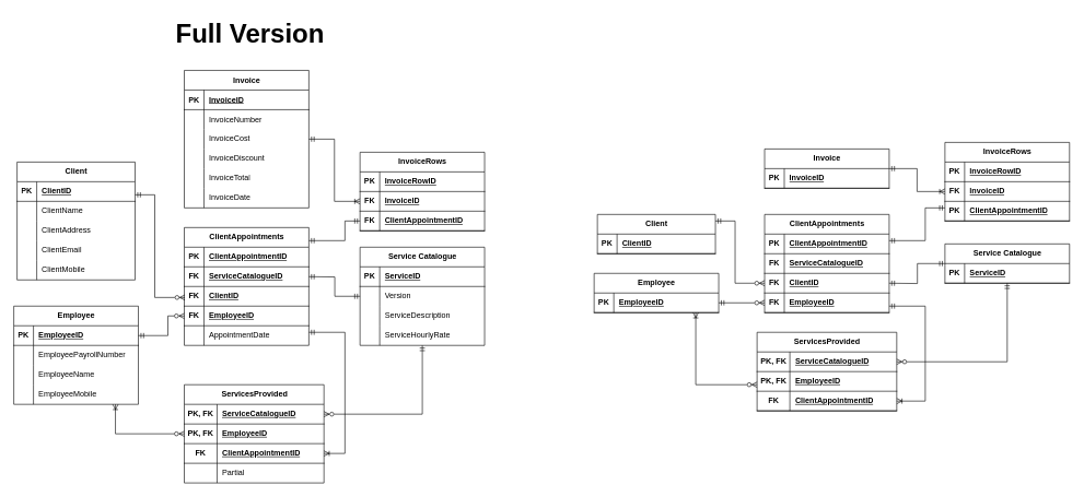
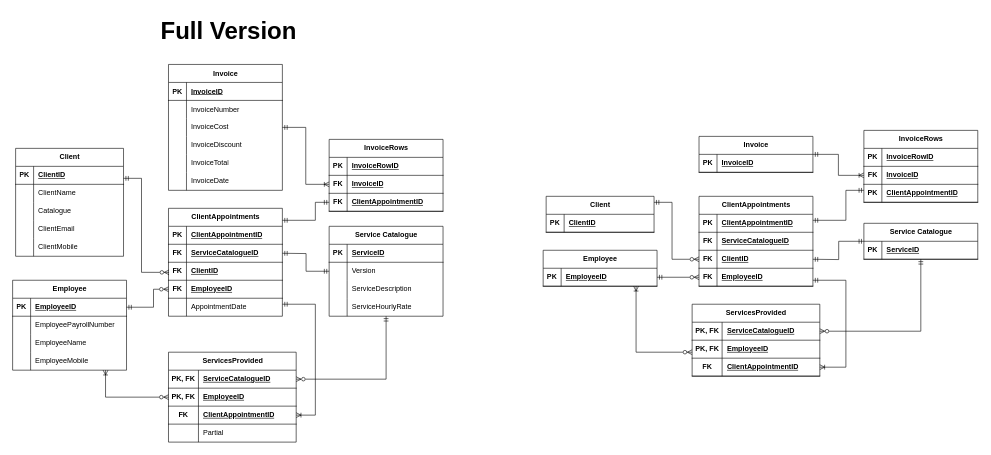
- <mxCell id="11" value="ClientAddress" style="shape=partialRectangle;connectable=0;fillColor=none;top=0;left=0;bottom=0;right=0;align=left;spacingLeft=6;overflow=hidden;whiteSpace=wrap;html=1;" parent="9" vertex="1"><mxGeometry x="30" width="150" height="30" as="geometry"><mxRectangle width="150" height="30" as="alternateBounds" /></mxGeometry></mxCell>
+ <mxCell id="11" value="Catalogue" style="shape=partialRectangle;connectable=0;fillColor=none;top=0;left=0;bottom=0;right=0;align=left;spacingLeft=6;overflow=hidden;whiteSpace=wrap;html=1;" parent="9" vertex="1"><mxGeometry x="30" width="150" height="30" as="geometry"><mxRectangle width="150" height="30" as="alternateBounds" /></mxGeometry></mxCell>
